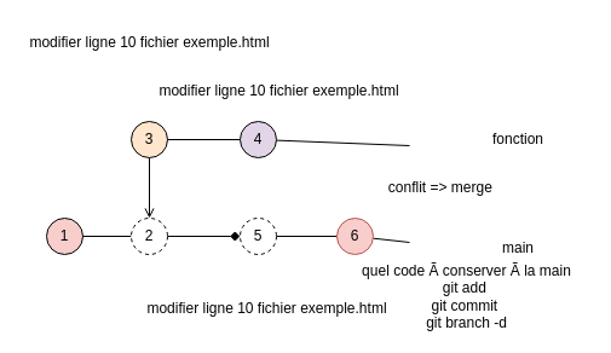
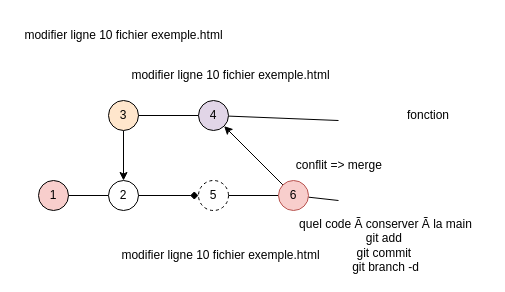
- <mxCell id="22" value="conflit =&amp;gt; merge&amp;nbsp;" style="text;html=1;strokeColor=none;fillColor=none;align=center;verticalAlign=middle;whiteSpace=wrap;rounded=0;" parent="1" vertex="1"><mxGeometry x="298" y="140" width="135" height="30" as="geometry" /></mxCell>
+ <mxCell id="22" value="conflit =&amp;gt; merge&amp;nbsp;" style="text;html=1;strokeColor=none;fillColor=none;align=center;verticalAlign=middle;whiteSpace=wrap;rounded=0;" parent="1" vertex="1"><mxGeometry x="273" y="150" width="135" height="30" as="geometry" /></mxCell>
+ <mxCell id="20" style="edgeStyle=none;html=1;entryX=1;entryY=1;entryDx=0;entryDy=0;" parent="1" source="21" target="14" edge="1"><mxGeometry relative="1" as="geometry" /></mxCell>
- <mxCell id="11" style="edgeStyle=none;html=1;entryX=0.5;entryY=0;entryDx=0;entryDy=0;endArrow=open;" parent="1" source="12" target="9" edge="1"><mxGeometry relative="1" as="geometry" /></mxCell>
+ <mxCell id="11" style="edgeStyle=none;html=1;entryX=0.5;entryY=0;entryDx=0;entryDy=0;" parent="1" source="12" target="9" edge="1"><mxGeometry relative="1" as="geometry" /></mxCell>
- <mxCell id="9" value="2" style="ellipse;whiteSpace=wrap;html=1;dashed=1;" parent="1" vertex="1"><mxGeometry x="108" y="180" width="30" height="30" as="geometry" /></mxCell>
+ <mxCell id="9" value="2" style="ellipse;whiteSpace=wrap;html=1;" parent="1" vertex="1"><mxGeometry x="108" y="180" width="30" height="30" as="geometry" /></mxCell>
- <mxCell id="4" value="main" style="text;html=1;strokeColor=none;fillColor=none;align=center;verticalAlign=middle;whiteSpace=wrap;rounded=0;" parent="1" vertex="1"><mxGeometry x="398" y="190" width="60" height="30" as="geometry" /></mxCell>
